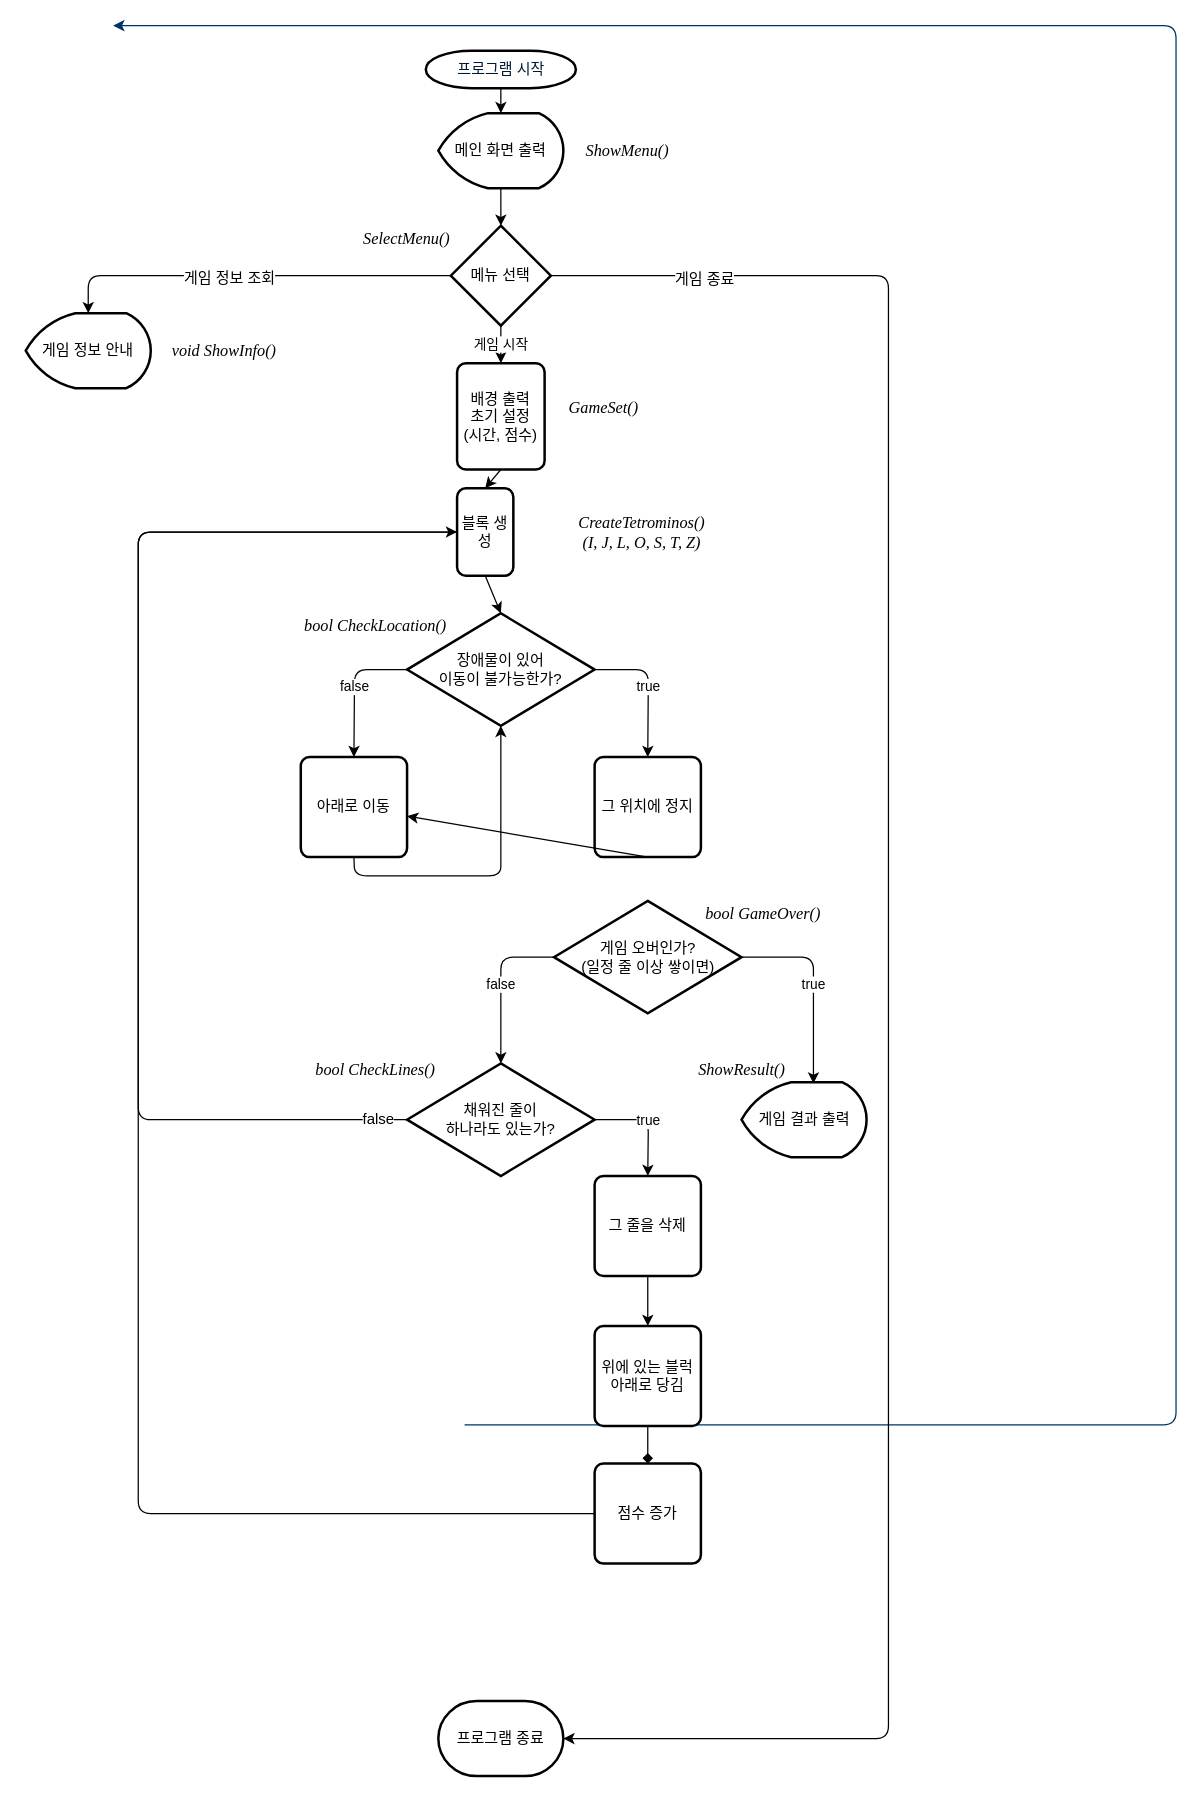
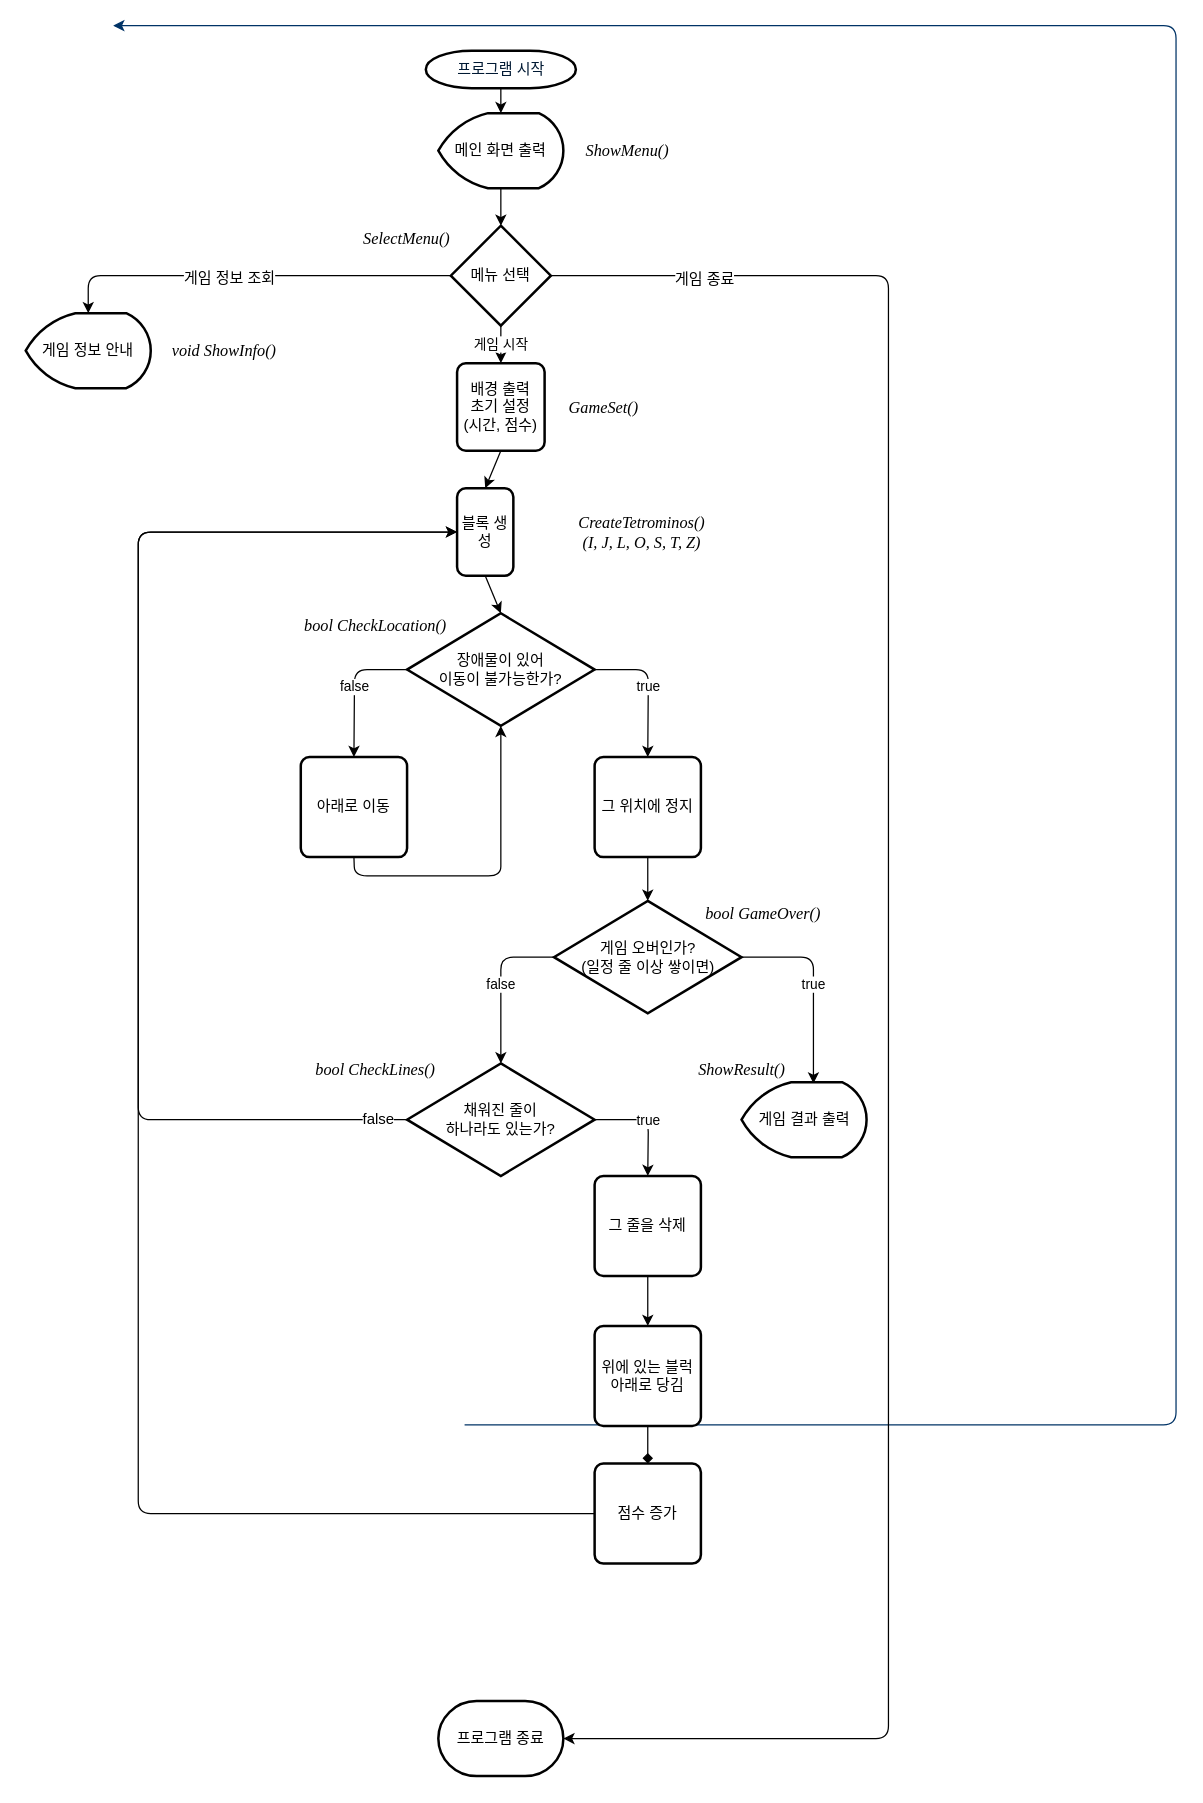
- <mxCell id="10" value="배경 출력&lt;br&gt;초기 설정&lt;br&gt;(시간, 점수)" style="rounded=1;whiteSpace=wrap;html=1;absoluteArcSize=1;arcSize=14;strokeWidth=2;" vertex="1" parent="1"><mxGeometry x="365" y="290" width="70" height="85" as="geometry" /></mxCell>
+ <mxCell id="10" value="배경 출력&lt;br&gt;초기 설정&lt;br&gt;(시간, 점수)" style="rounded=1;whiteSpace=wrap;html=1;absoluteArcSize=1;arcSize=14;strokeWidth=2;" vertex="1" parent="1"><mxGeometry x="365" y="290" width="70" height="70" as="geometry" /></mxCell>
- <mxCell id="39" value="" style="endArrow=none;html=1;exitX=0;exitY=0.5;exitDx=0;exitDy=0;entryX=0;entryY=0.5;entryDx=0;entryDy=0;" edge="1" parent="1" source="37" target="11"><mxGeometry width="50" height="50" relative="1" as="geometry"><mxPoint x="20" y="1490" as="sourcePoint" /><mxPoint x="200" y="480" as="targetPoint" /><Array as="points"><mxPoint x="110" y="1210" /><mxPoint x="110" y="425" /></Array></mxGeometry></mxCell>
+ <mxCell id="39" value="" style="endArrow=classic;html=1;exitX=0;exitY=0.5;exitDx=0;exitDy=0;entryX=0;entryY=0.5;entryDx=0;entryDy=0;" edge="1" parent="1" source="37" target="11"><mxGeometry width="50" height="50" relative="1" as="geometry"><mxPoint x="20" y="1490" as="sourcePoint" /><mxPoint x="200" y="480" as="targetPoint" /><Array as="points"><mxPoint x="110" y="1210" /><mxPoint x="110" y="425" /></Array></mxGeometry></mxCell>
- <mxCell id="25" value="" style="endArrow=classic;html=1;exitX=0.5;exitY=1;exitDx=0;exitDy=0;" edge="1" parent="1" source="14" target="13"><mxGeometry width="50" height="50" relative="1" as="geometry"><mxPoint x="190" y="835" as="sourcePoint" /><mxPoint x="240" y="785" as="targetPoint" /></mxGeometry></mxCell>
+ <mxCell id="25" value="" style="endArrow=classic;html=1;exitX=0.5;exitY=1;exitDx=0;exitDy=0;entryX=0.5;entryY=0;entryDx=0;entryDy=0;entryPerimeter=0;" edge="1" parent="1" source="14" target="17"><mxGeometry width="50" height="50" relative="1" as="geometry"><mxPoint x="190" y="835" as="sourcePoint" /><mxPoint x="240" y="785" as="targetPoint" /></mxGeometry></mxCell>
